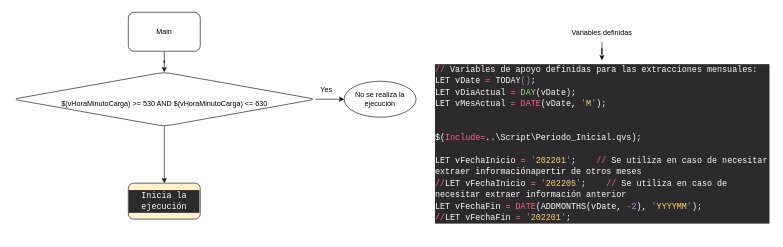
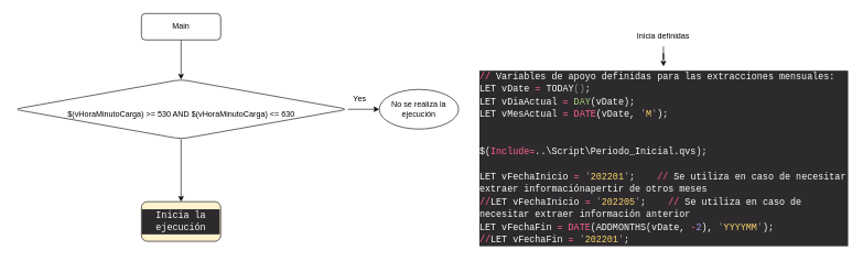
- <mxCell id="3" value="Main" style="rounded=1;whiteSpace=wrap;html=1;fontSize=12;glass=0;strokeWidth=1;shadow=0;" parent="1" vertex="1"><mxGeometry x="213" y="20" width="120" height="65" as="geometry" /></mxCell>
+ <mxCell id="3" value="Main" style="rounded=1;whiteSpace=wrap;html=1;fontSize=12;glass=0;strokeWidth=1;shadow=0;" parent="1" vertex="1"><mxGeometry x="213" y="20" width="120" height="40" as="geometry" /></mxCell>
- <mxCell id="9" value="Variables definidas" style="text;html=1;strokeColor=none;fillColor=none;align=center;verticalAlign=middle;whiteSpace=wrap;rounded=0;" vertex="1" parent="1"><mxGeometry x="923" y="40" width="160" height="30" as="geometry" /></mxCell>
+ <mxCell id="9" value="Inicia definidas" style="text;html=1;strokeColor=none;fillColor=none;align=center;verticalAlign=middle;whiteSpace=wrap;rounded=0;" vertex="1" parent="1"><mxGeometry x="923" y="40" width="160" height="30" as="geometry" /></mxCell>
